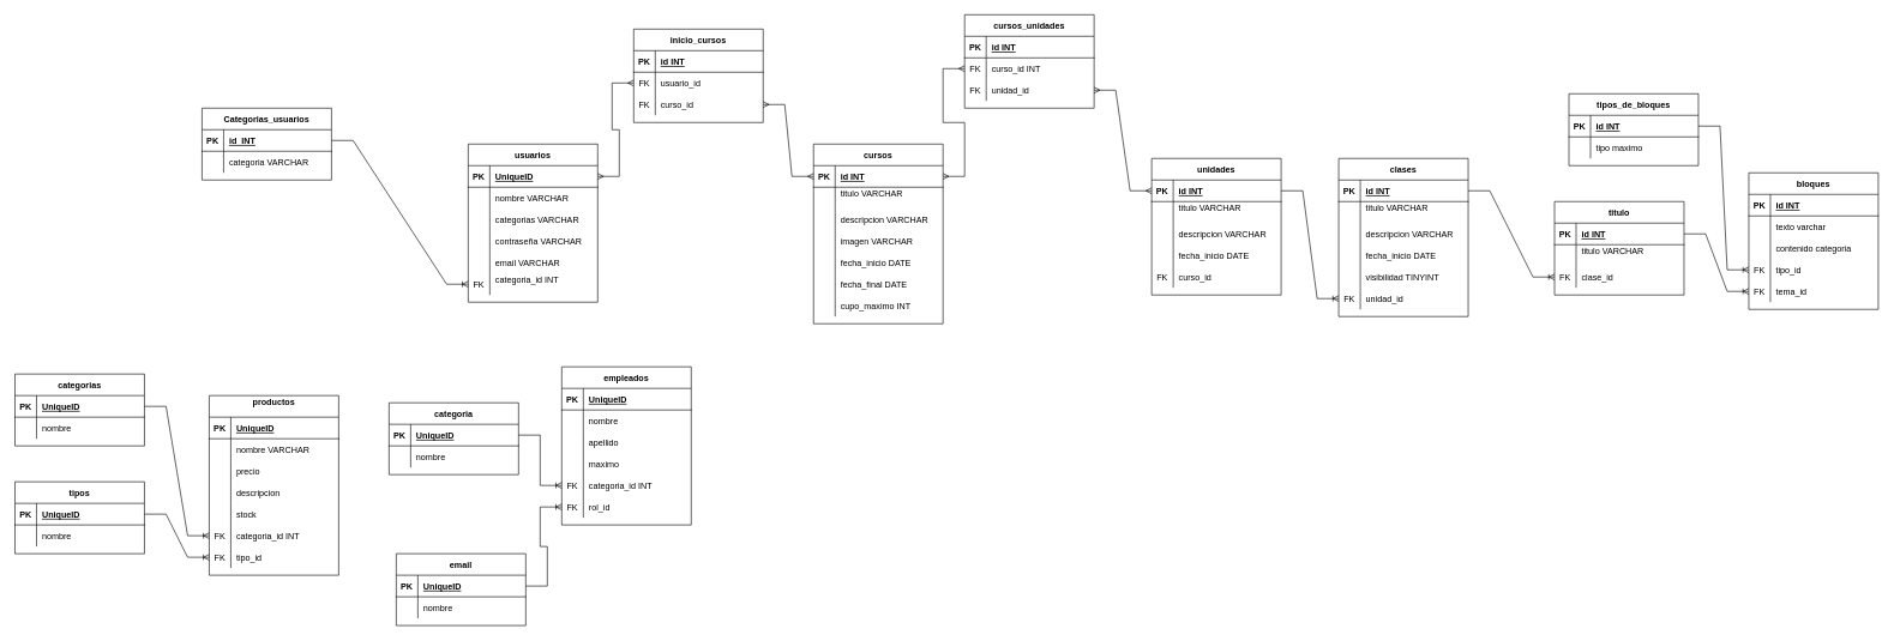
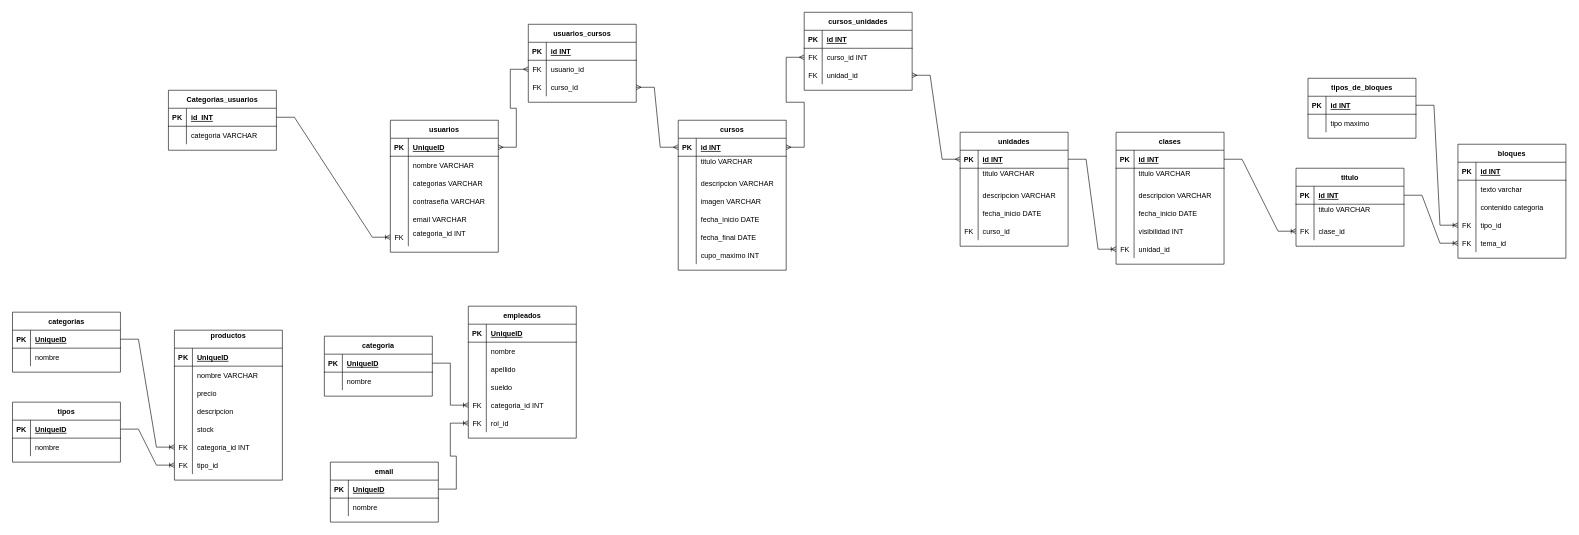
- <mxCell id="29" value="inicio_cursos" style="shape=table;startSize=30;container=1;collapsible=1;childLayout=tableLayout;fixedRows=1;rowLines=0;fontStyle=1;align=center;resizeLast=1;" vertex="1" parent="1"><mxGeometry x="880" y="40" width="180" height="130" as="geometry" /></mxCell>
+ <mxCell id="29" value="usuarios_cursos" style="shape=table;startSize=30;container=1;collapsible=1;childLayout=tableLayout;fixedRows=1;rowLines=0;fontStyle=1;align=center;resizeLast=1;" vertex="1" parent="1"><mxGeometry x="880" y="40" width="180" height="130" as="geometry" /></mxCell>
- <mxCell id="106" value="visibilidad TINYINT" style="shape=partialRectangle;connectable=0;fillColor=none;top=0;left=0;bottom=0;right=0;align=left;spacingLeft=6;overflow=hidden;" vertex="1" parent="104"><mxGeometry x="30" width="150" height="30" as="geometry"><mxRectangle width="150" height="30" as="alternateBounds" /></mxGeometry></mxCell>
+ <mxCell id="106" value="visibilidad INT" style="shape=partialRectangle;connectable=0;fillColor=none;top=0;left=0;bottom=0;right=0;align=left;spacingLeft=6;overflow=hidden;" vertex="1" parent="104"><mxGeometry x="30" width="150" height="30" as="geometry"><mxRectangle width="150" height="30" as="alternateBounds" /></mxGeometry></mxCell>
- <mxCell id="197" value="maximo" style="shape=partialRectangle;connectable=0;fillColor=none;top=0;left=0;bottom=0;right=0;align=left;spacingLeft=6;overflow=hidden;" vertex="1" parent="195"><mxGeometry x="30" width="150" height="30" as="geometry"><mxRectangle width="150" height="30" as="alternateBounds" /></mxGeometry></mxCell>
+ <mxCell id="197" value="sueldo" style="shape=partialRectangle;connectable=0;fillColor=none;top=0;left=0;bottom=0;right=0;align=left;spacingLeft=6;overflow=hidden;" vertex="1" parent="195"><mxGeometry x="30" width="150" height="30" as="geometry"><mxRectangle width="150" height="30" as="alternateBounds" /></mxGeometry></mxCell>
